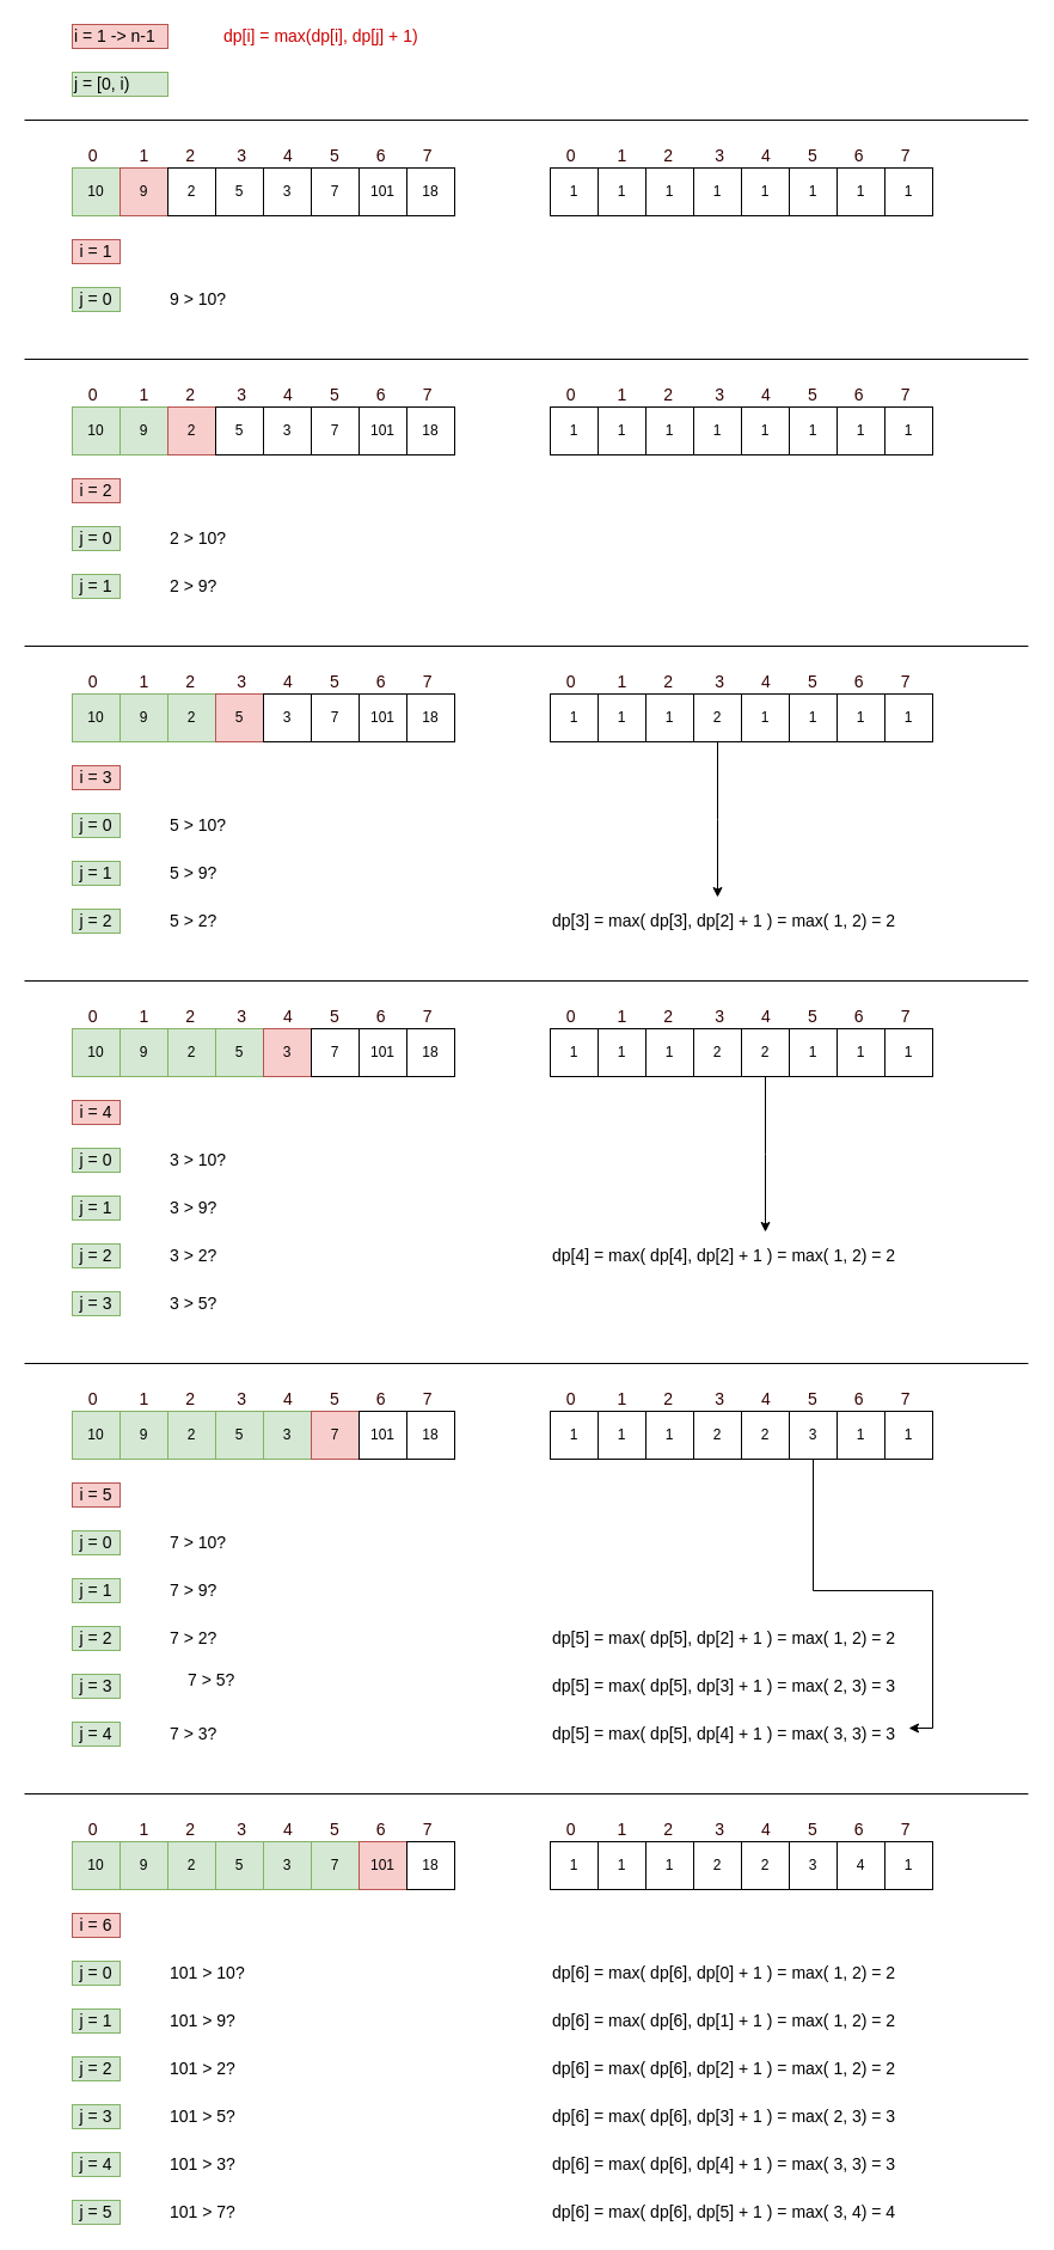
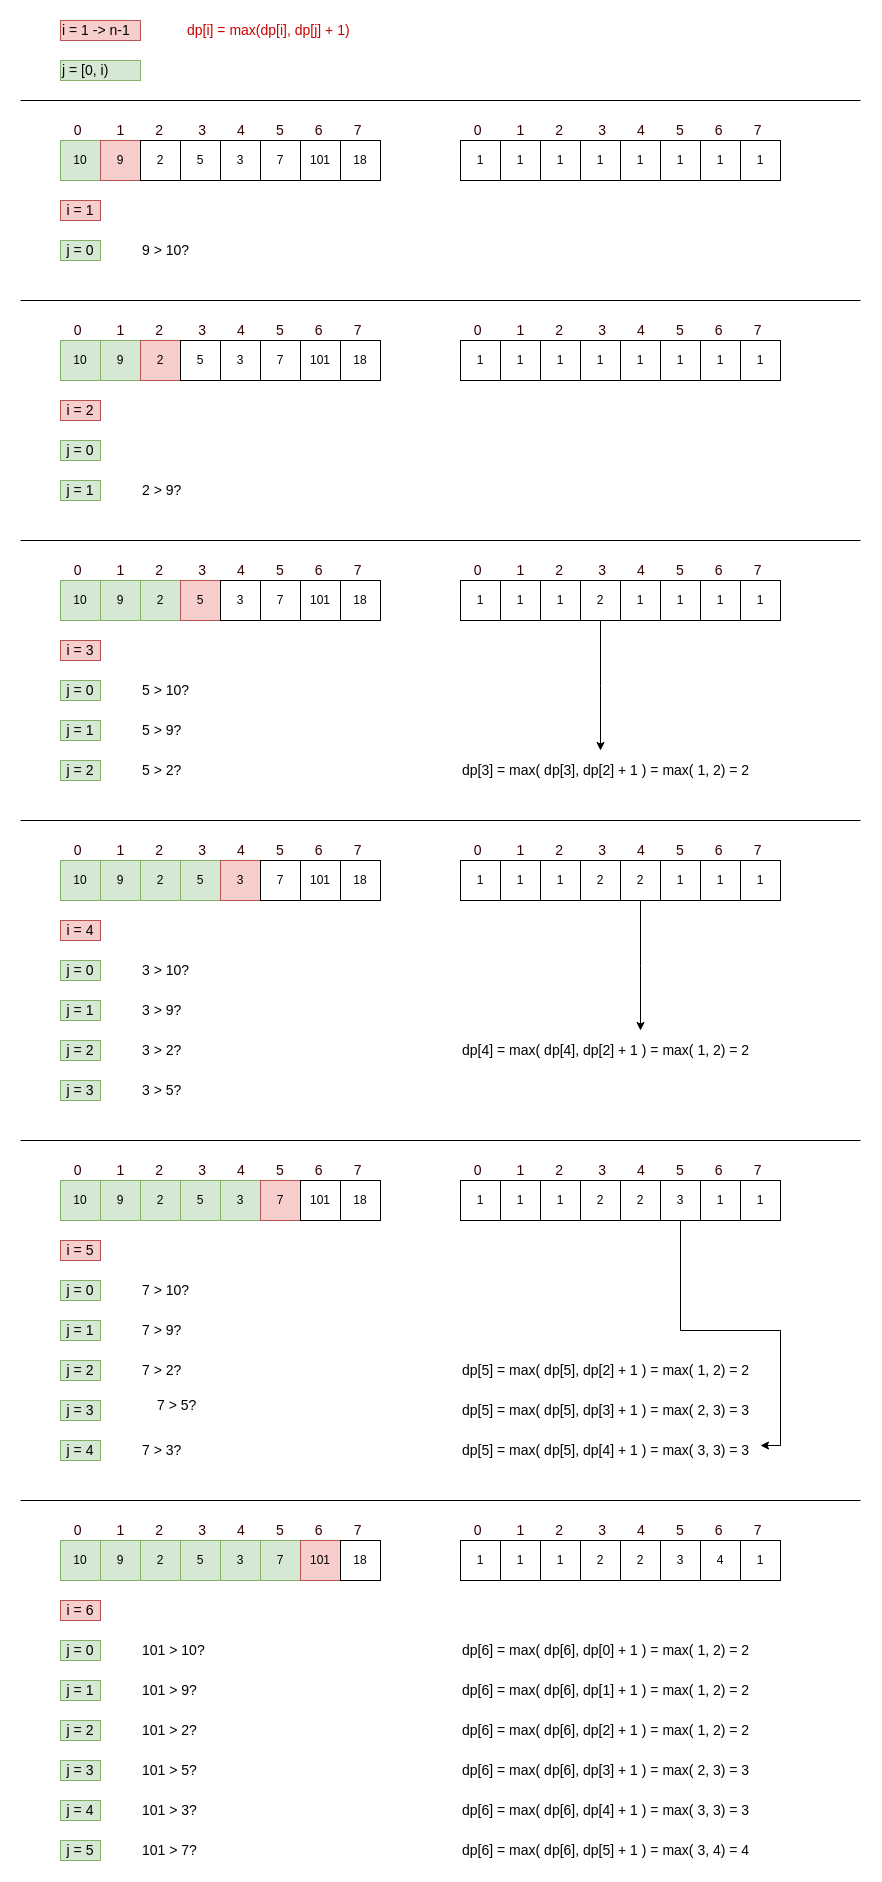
- <mxCell id="41" value="2 &amp;gt; 10?" style="text;html=1;strokeColor=none;fillColor=none;align=left;verticalAlign=middle;whiteSpace=wrap;rounded=0;fontSize=14;" parent="1" vertex="1"><mxGeometry x="140" y="440" width="70" height="20" as="geometry" /></mxCell>
